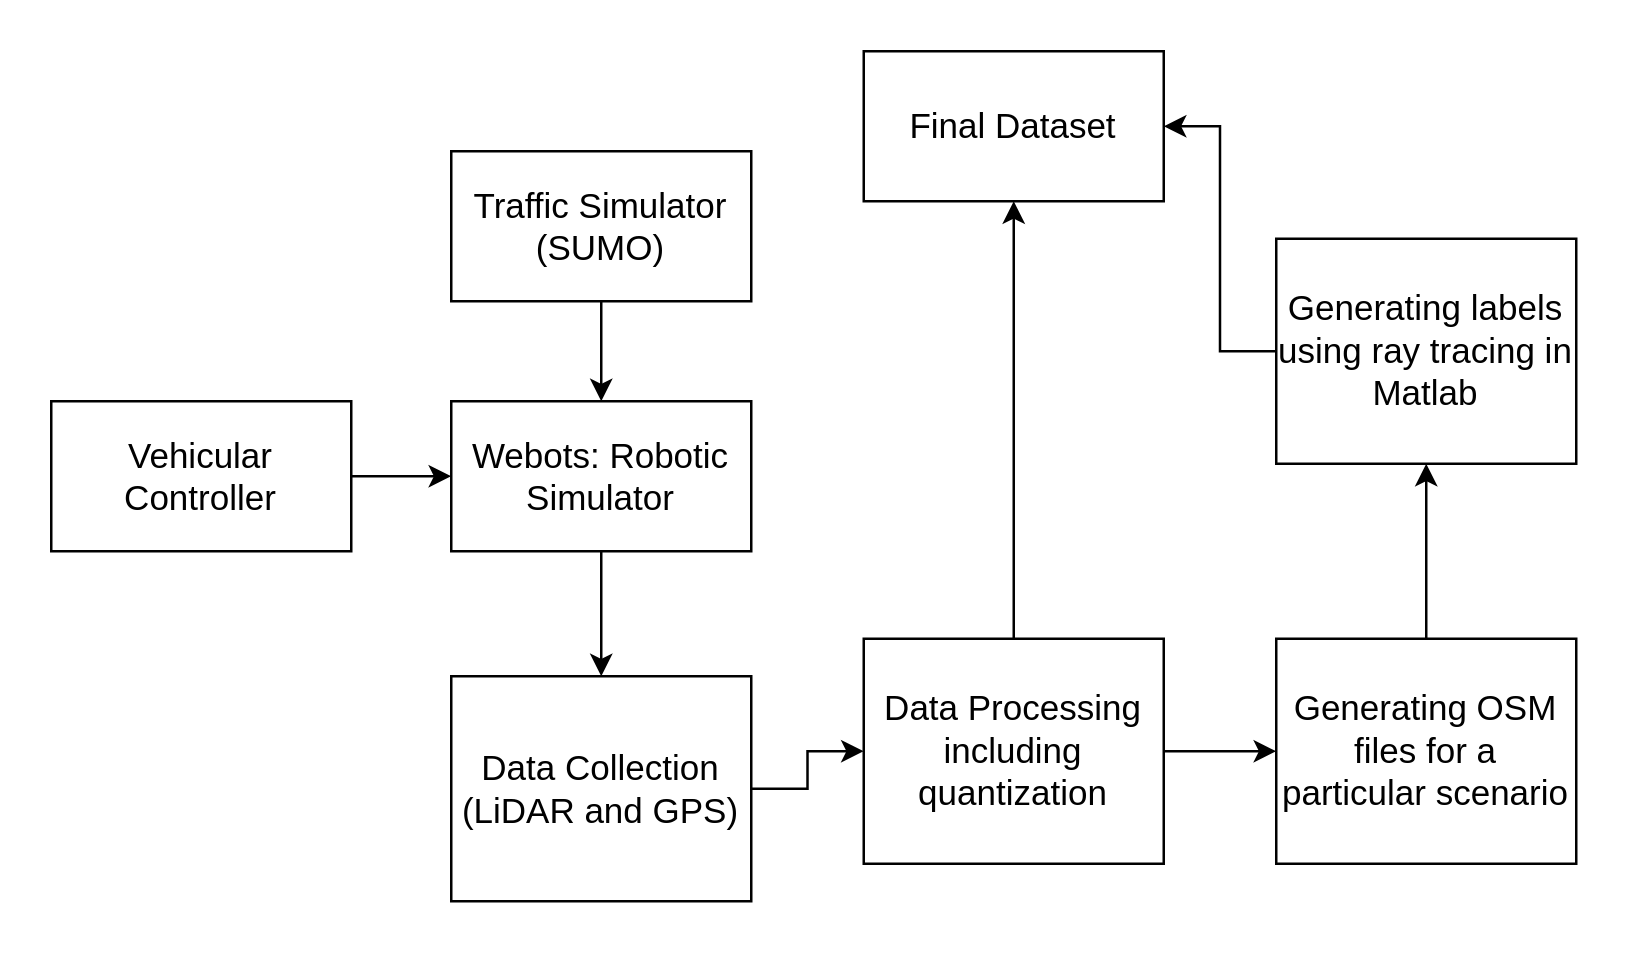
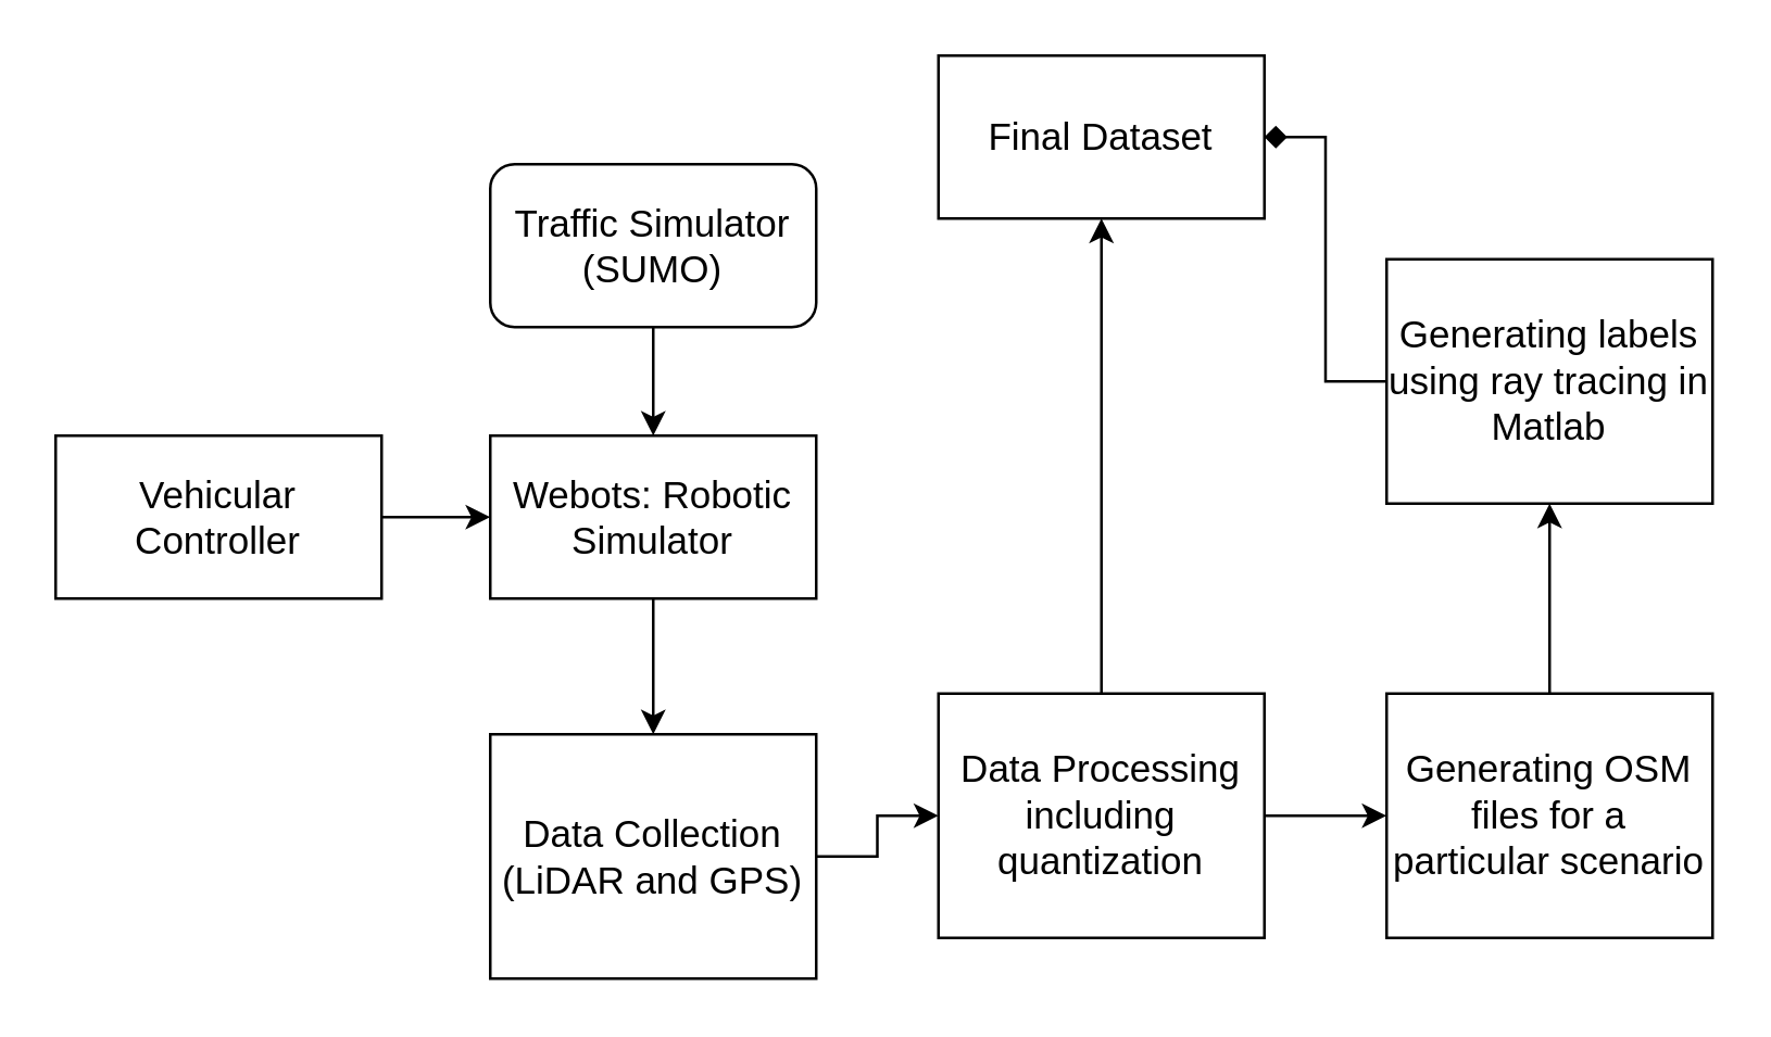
- <mxCell id="16" style="edgeStyle=orthogonalEdgeStyle;rounded=0;orthogonalLoop=1;jettySize=auto;html=1;entryX=1;entryY=0.5;entryDx=0;entryDy=0;fontSize=14;" edge="1" parent="1" source="17" target="12"><mxGeometry relative="1" as="geometry" /></mxCell>
+ <mxCell id="16" style="edgeStyle=orthogonalEdgeStyle;rounded=0;orthogonalLoop=1;jettySize=auto;html=1;entryX=1;entryY=0.5;entryDx=0;entryDy=0;fontSize=14;endArrow=diamond;" edge="1" parent="1" source="17" target="12"><mxGeometry relative="1" as="geometry" /></mxCell>
- <mxCell id="3" value="Traffic Simulator&lt;br style=&quot;font-size: 14px;&quot;&gt;(SUMO)" style="rounded=0;whiteSpace=wrap;html=1;fontSize=14;" vertex="1" parent="1"><mxGeometry x="180" y="60" width="120" height="60" as="geometry" /></mxCell>
+ <mxCell id="3" value="Traffic Simulator&lt;br style=&quot;font-size: 14px;&quot;&gt;(SUMO)" style="whiteSpace=wrap;html=1;fontSize=14;rounded=1;" vertex="1" parent="1"><mxGeometry x="180" y="60" width="120" height="60" as="geometry" /></mxCell>
